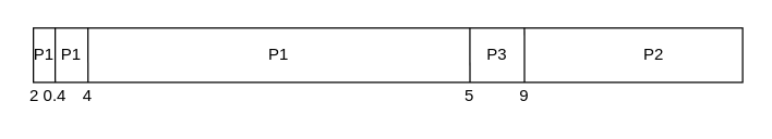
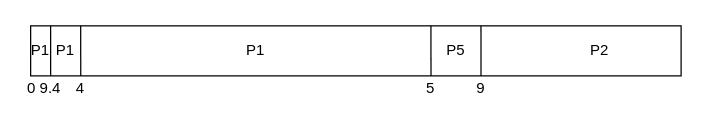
- <mxCell id="13" value="P3" style="text;html=1;strokeColor=none;fillColor=none;align=center;verticalAlign=middle;whiteSpace=wrap;rounded=0;" vertex="1" parent="1"><mxGeometry x="354" y="30" width="20" height="20" as="geometry" /></mxCell>
+ <mxCell id="13" value="P5" style="text;html=1;strokeColor=none;fillColor=none;align=center;verticalAlign=middle;whiteSpace=wrap;rounded=0;" vertex="1" parent="1"><mxGeometry x="354" y="30" width="20" height="20" as="geometry" /></mxCell>
- <mxCell id="3" value="2" style="text;html=1;strokeColor=none;fillColor=none;align=center;verticalAlign=middle;whiteSpace=wrap;rounded=0;" vertex="1" parent="1"><mxGeometry x="20" y="60" width="10" height="20" as="geometry" /></mxCell>
+ <mxCell id="3" value="0" style="text;html=1;strokeColor=none;fillColor=none;align=center;verticalAlign=middle;whiteSpace=wrap;rounded=0;" vertex="1" parent="1"><mxGeometry x="20" y="60" width="10" height="20" as="geometry" /></mxCell>
- <mxCell id="4" value="0.4" style="text;html=1;strokeColor=none;fillColor=none;align=center;verticalAlign=middle;whiteSpace=wrap;rounded=0;" vertex="1" parent="1"><mxGeometry x="30" y="60" width="20" height="20" as="geometry" /></mxCell>
+ <mxCell id="4" value="9.4" style="text;html=1;strokeColor=none;fillColor=none;align=center;verticalAlign=middle;whiteSpace=wrap;rounded=0;" vertex="1" parent="1"><mxGeometry x="30" y="60" width="20" height="20" as="geometry" /></mxCell>
